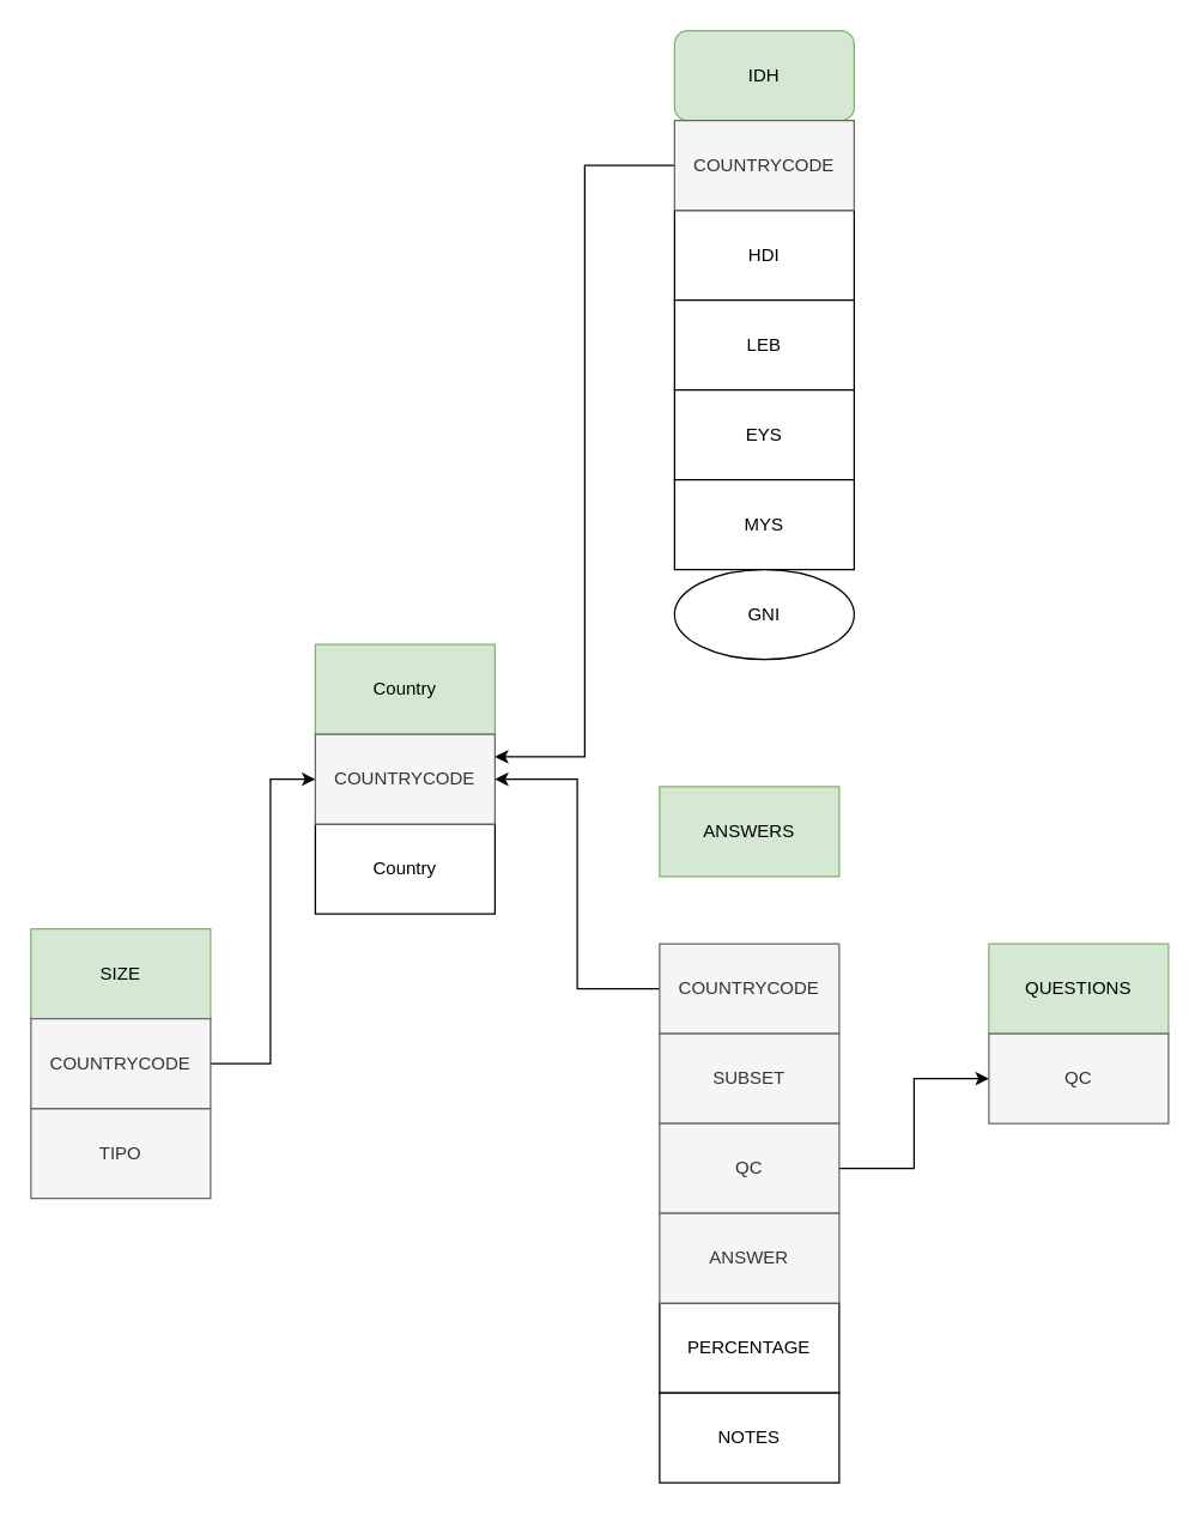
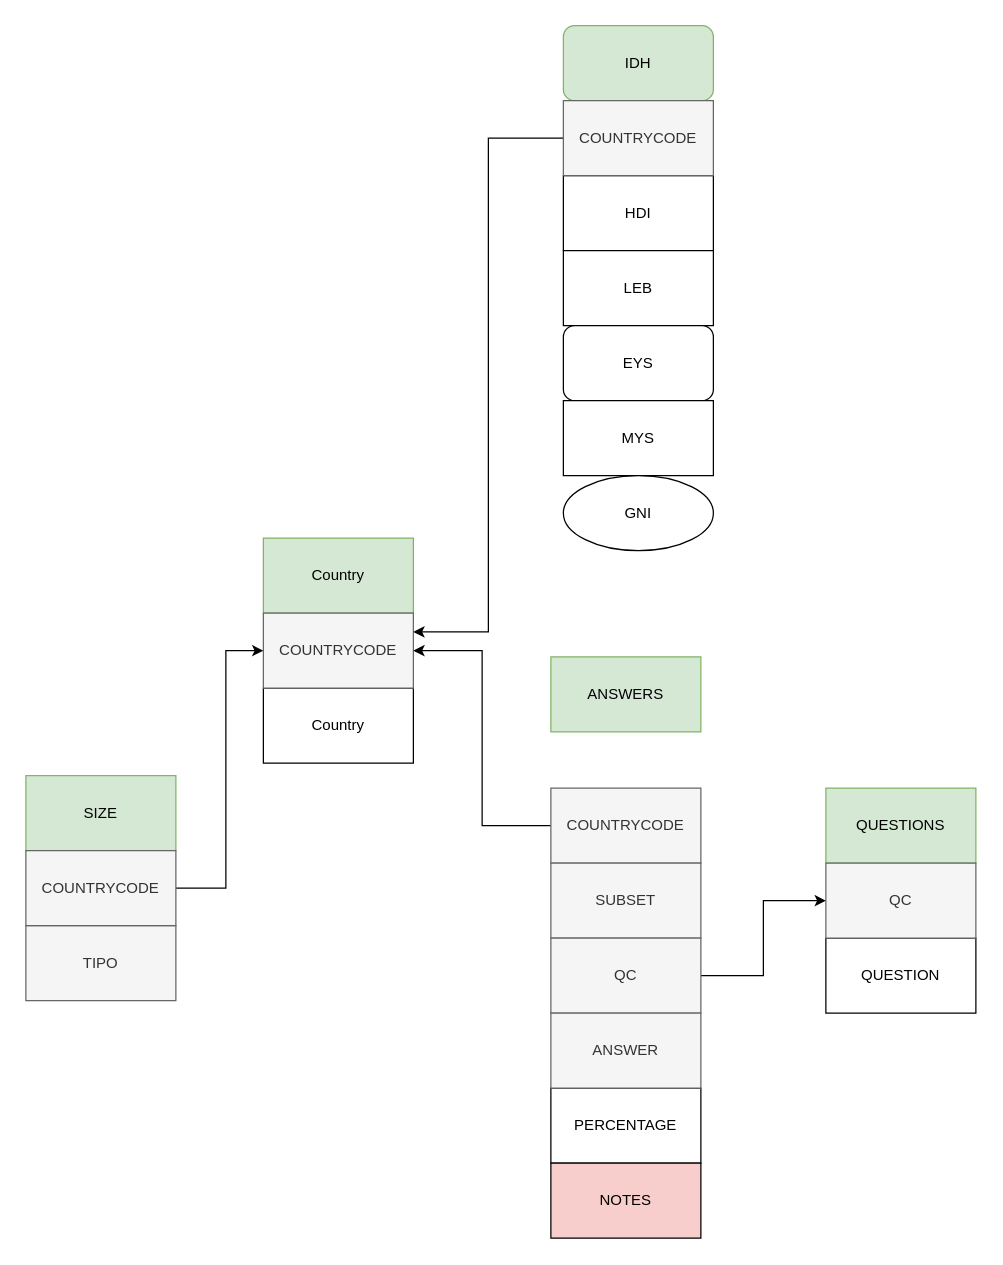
- <mxCell id="26" value="EYS" style="rounded=0;whiteSpace=wrap;html=1;" vertex="1" parent="1"><mxGeometry x="450" y="260" width="120" height="60" as="geometry" /></mxCell>
+ <mxCell id="26" value="EYS" style="whiteSpace=wrap;html=1;rounded=1;" vertex="1" parent="1"><mxGeometry x="450" y="260" width="120" height="60" as="geometry" /></mxCell>
+ <mxCell id="6" value="QUESTION" style="rounded=0;whiteSpace=wrap;html=1;" vertex="1" parent="1"><mxGeometry x="660" y="750" width="120" height="60" as="geometry" /></mxCell>
- <mxCell id="12" value="NOTES" style="rounded=0;whiteSpace=wrap;html=1;" vertex="1" parent="1"><mxGeometry x="440" y="930" width="120" height="60" as="geometry" /></mxCell>
+ <mxCell id="12" value="NOTES" style="rounded=0;whiteSpace=wrap;html=1;fillColor=#f8cecc;" vertex="1" parent="1"><mxGeometry x="440" y="930" width="120" height="60" as="geometry" /></mxCell>
